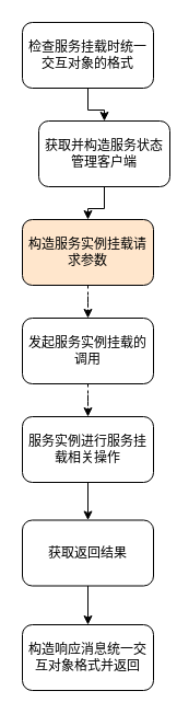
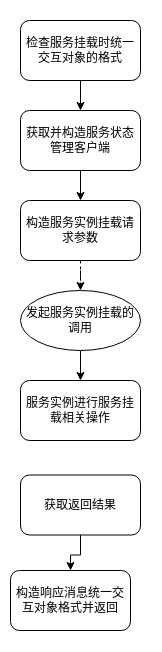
- <mxCell id="5" value="获取并构造服务状态管理客户端" style="rounded=1;whiteSpace=wrap;html=1;" vertex="1" parent="1"><mxGeometry x="35" y="110" width="120" height="60" as="geometry" /></mxCell>
+ <mxCell id="5" value="获取并构造服务状态管理客户端" style="rounded=1;whiteSpace=wrap;html=1;" vertex="1" parent="1"><mxGeometry x="20" y="110" width="120" height="60" as="geometry" /></mxCell>
- <mxCell id="7" value="构造服务实例挂载请求参数" style="rounded=1;whiteSpace=wrap;html=1;fillColor=#ffe6cc;" vertex="1" parent="1"><mxGeometry x="20" y="200" width="120" height="60" as="geometry" /></mxCell>
+ <mxCell id="7" value="构造服务实例挂载请求参数" style="rounded=1;whiteSpace=wrap;html=1;" vertex="1" parent="1"><mxGeometry x="20" y="200" width="120" height="60" as="geometry" /></mxCell>
- <mxCell id="9" value="发起服务实例挂载的调用" style="rounded=1;whiteSpace=wrap;html=1;" vertex="1" parent="1"><mxGeometry x="20" y="290" width="120" height="60" as="geometry" /></mxCell>
+ <mxCell id="9" value="发起服务实例挂载的调用" style="ellipse;whiteSpace=wrap;html=1;" vertex="1" parent="1"><mxGeometry x="20" y="290" width="120" height="60" as="geometry" /></mxCell>
- <mxCell id="8" style="edgeStyle=orthogonalEdgeStyle;rounded=0;orthogonalLoop=1;jettySize=auto;html=1;entryX=0.5;entryY=0;entryDx=0;entryDy=0;dashed=1;" edge="1" parent="1" source="9" target="11"><mxGeometry relative="1" as="geometry" /></mxCell>
+ <mxCell id="8" style="edgeStyle=orthogonalEdgeStyle;rounded=0;orthogonalLoop=1;jettySize=auto;html=1;entryX=0.5;entryY=0;entryDx=0;entryDy=0;" edge="1" parent="1" source="9" target="11"><mxGeometry relative="1" as="geometry" /></mxCell>
- <mxCell id="10" style="edgeStyle=orthogonalEdgeStyle;rounded=0;orthogonalLoop=1;jettySize=auto;html=1;entryX=0.5;entryY=0;entryDx=0;entryDy=0;" edge="1" parent="1" source="11" target="13"><mxGeometry relative="1" as="geometry" /></mxCell>
- <mxCell id="14" value="构造响应消息统一交互对象格式并返回" style="rounded=1;whiteSpace=wrap;html=1;" vertex="1" parent="1"><mxGeometry x="20" y="570" width="120" height="60" as="geometry" /></mxCell>
+ <mxCell id="14" value="构造响应消息统一交互对象格式并返回" style="rounded=1;whiteSpace=wrap;html=1;" vertex="1" parent="1"><mxGeometry x="10" y="570" width="120" height="60" as="geometry" /></mxCell>
